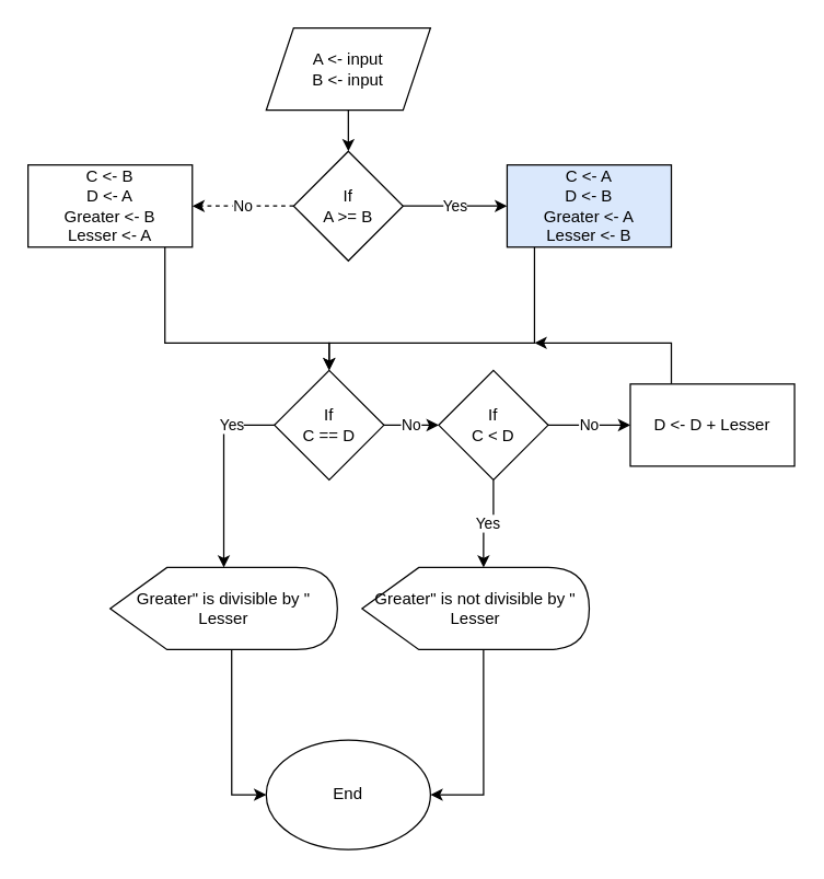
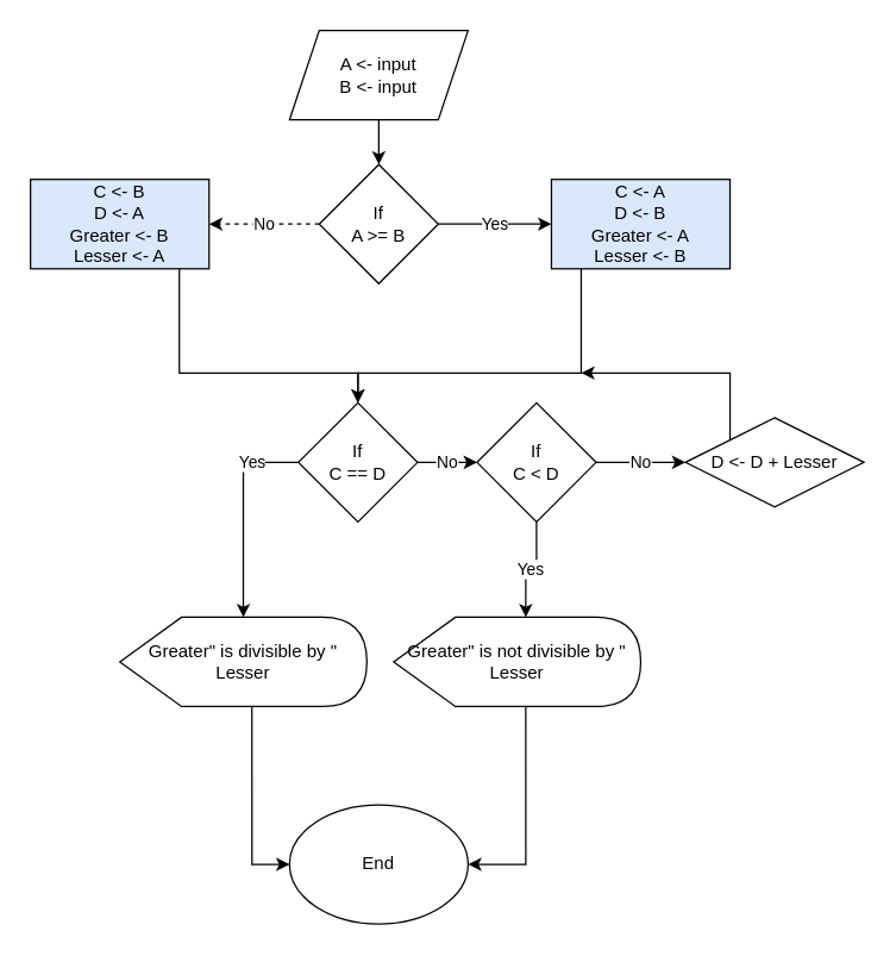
- <mxCell id="11" value="C &amp;lt;- B&lt;br&gt;D &amp;lt;- A&lt;br&gt;Greater &amp;lt;- B&lt;br&gt;Lesser &amp;lt;- A" style="whiteSpace=wrap;html=1;" vertex="1" parent="1"><mxGeometry x="20" y="120" width="120" height="60" as="geometry" /></mxCell>
+ <mxCell id="11" value="C &amp;lt;- B&lt;br&gt;D &amp;lt;- A&lt;br&gt;Greater &amp;lt;- B&lt;br&gt;Lesser &amp;lt;- A" style="whiteSpace=wrap;html=1;fillColor=#dae8fc;" vertex="1" parent="1"><mxGeometry x="20" y="120" width="120" height="60" as="geometry" /></mxCell>
- <mxCell id="18" value="D &amp;lt;- D + Lesser" style="whiteSpace=wrap;html=1;" vertex="1" parent="1"><mxGeometry x="460" y="280" width="120" height="60" as="geometry" /></mxCell>
+ <mxCell id="18" value="D &amp;lt;- D + Lesser" style="rhombus;whiteSpace=wrap;html=1;" vertex="1" parent="1"><mxGeometry x="460" y="280" width="120" height="60" as="geometry" /></mxCell>
